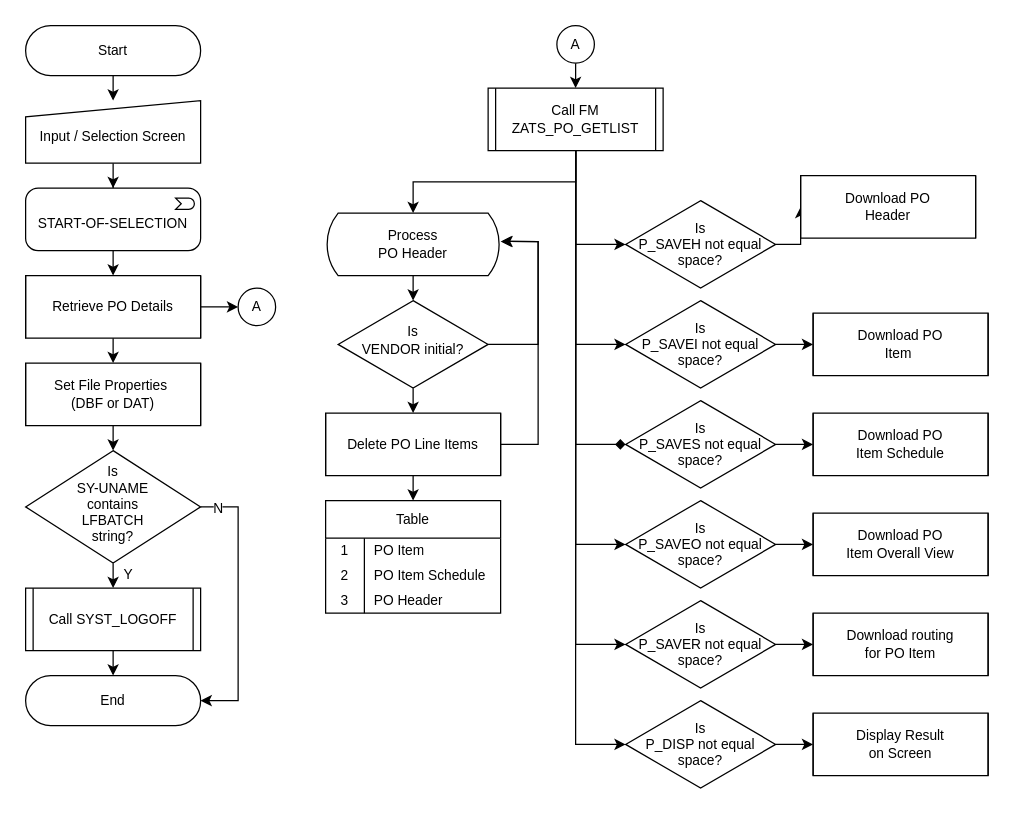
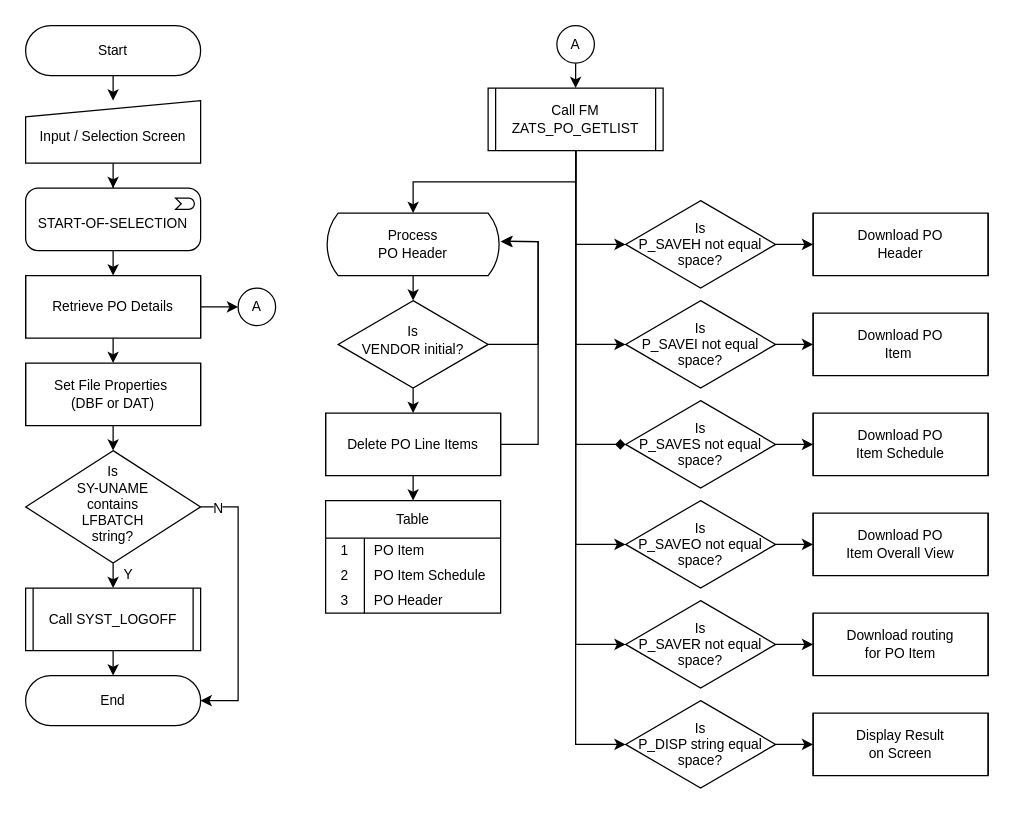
- <mxCell id="46" value="&lt;font style=&quot;font-size: 11px;&quot;&gt;Download PO &lt;br&gt;Header&lt;br&gt;&lt;/font&gt;" style="shape=process;whiteSpace=wrap;html=1;backgroundOutline=1;fontSize=11;size=0;" vertex="1" parent="1"><mxGeometry x="640" y="140" width="140" height="50" as="geometry" /></mxCell>
+ <mxCell id="46" value="&lt;font style=&quot;font-size: 11px;&quot;&gt;Download PO &lt;br&gt;Header&lt;br&gt;&lt;/font&gt;" style="shape=process;whiteSpace=wrap;html=1;backgroundOutline=1;fontSize=11;size=0;" vertex="1" parent="1"><mxGeometry x="650" y="170" width="140" height="50" as="geometry" /></mxCell>
- <mxCell id="39" value="Is&lt;br&gt;P_DISP not equal space?" style="rhombus;whiteSpace=wrap;html=1;fontSize=11;spacingTop=0;" vertex="1" parent="1"><mxGeometry x="500" y="560" width="120" height="70" as="geometry" /></mxCell>
+ <mxCell id="39" value="Is&lt;br&gt;P_DISP string equal space?" style="rhombus;whiteSpace=wrap;html=1;fontSize=11;spacingTop=0;" vertex="1" parent="1"><mxGeometry x="500" y="560" width="120" height="70" as="geometry" /></mxCell>
